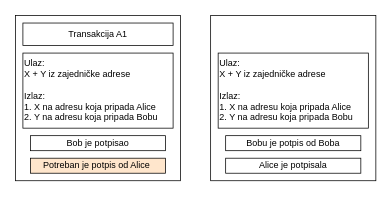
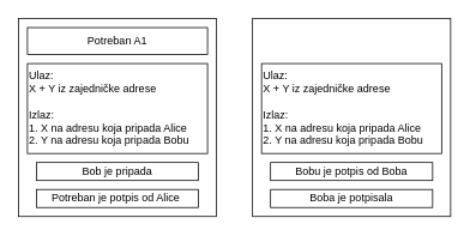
- <mxCell id="3" value="Transakcija A1" style="rounded=0;whiteSpace=wrap;html=1;" vertex="1" parent="1"><mxGeometry x="30" y="30" width="200" height="30" as="geometry" /></mxCell>
+ <mxCell id="3" value="Potreban A1" style="rounded=0;whiteSpace=wrap;html=1;" vertex="1" parent="1"><mxGeometry x="30" y="30" width="200" height="30" as="geometry" /></mxCell>
- <mxCell id="5" value="Bob je potpisao" style="rounded=0;whiteSpace=wrap;html=1;" vertex="1" parent="1"><mxGeometry x="40" y="180" width="180" height="20" as="geometry" /></mxCell>
+ <mxCell id="5" value="Bob je pripada" style="rounded=0;whiteSpace=wrap;html=1;" vertex="1" parent="1"><mxGeometry x="40" y="180" width="180" height="20" as="geometry" /></mxCell>
- <mxCell id="6" value="Potreban je potpis od Alice&amp;nbsp;" style="rounded=0;whiteSpace=wrap;html=1;fillColor=#ffe6cc;" vertex="1" parent="1"><mxGeometry x="40" y="210" width="180" height="20" as="geometry" /></mxCell>
+ <mxCell id="6" value="Potreban je potpis od Alice&amp;nbsp;" style="rounded=0;whiteSpace=wrap;html=1;" vertex="1" parent="1"><mxGeometry x="40" y="210" width="180" height="20" as="geometry" /></mxCell>
- <mxCell id="10" value="Alice je potpisala" style="rounded=0;whiteSpace=wrap;html=1;" vertex="1" parent="1"><mxGeometry x="300" y="210" width="180" height="20" as="geometry" /></mxCell>
+ <mxCell id="10" value="Boba je potpisala" style="rounded=0;whiteSpace=wrap;html=1;" vertex="1" parent="1"><mxGeometry x="300" y="210" width="180" height="20" as="geometry" /></mxCell>
